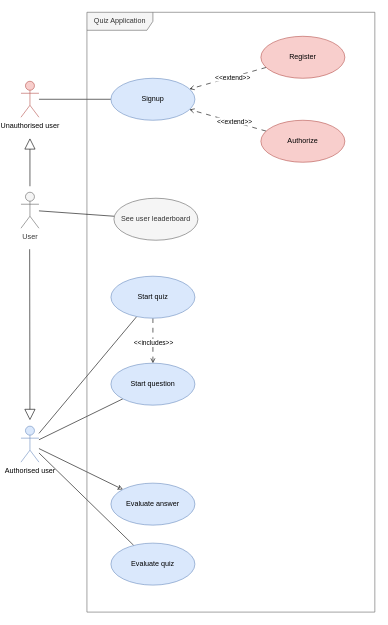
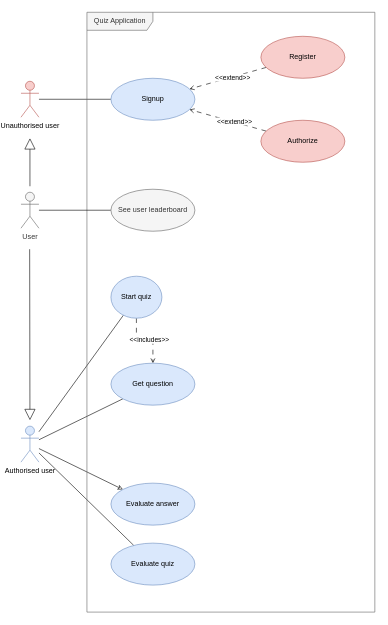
- <mxCell id="25" value="See user leaderboard" style="ellipse;whiteSpace=wrap;html=1;fillColor=#f5f5f5;strokeColor=#666666;fontColor=#333333;" parent="1" vertex="1"><mxGeometry x="175" y="330" width="140" height="70" as="geometry" /></mxCell>
+ <mxCell id="25" value="See user leaderboard" style="ellipse;whiteSpace=wrap;html=1;fillColor=#f5f5f5;strokeColor=#666666;fontColor=#333333;" parent="1" vertex="1"><mxGeometry x="170" y="315" width="140" height="70" as="geometry" /></mxCell>
- <mxCell id="19" value="Start quiz" style="ellipse;whiteSpace=wrap;html=1;fillColor=#dae8fc;strokeColor=#6c8ebf;" parent="1" vertex="1"><mxGeometry x="170" y="460" width="140" height="70" as="geometry" /></mxCell>
+ <mxCell id="19" value="Start quiz" style="ellipse;whiteSpace=wrap;html=1;fillColor=#dae8fc;strokeColor=#6c8ebf;" parent="1" vertex="1"><mxGeometry x="170" y="460" width="85" height="70" as="geometry" /></mxCell>
- <mxCell id="22" value="Start question" style="ellipse;whiteSpace=wrap;html=1;fillColor=#dae8fc;strokeColor=#6c8ebf;" parent="1" vertex="1"><mxGeometry x="170" y="605" width="140" height="70" as="geometry" /></mxCell>
+ <mxCell id="22" value="Get question" style="ellipse;whiteSpace=wrap;html=1;fillColor=#dae8fc;strokeColor=#6c8ebf;" parent="1" vertex="1"><mxGeometry x="170" y="605" width="140" height="70" as="geometry" /></mxCell>
